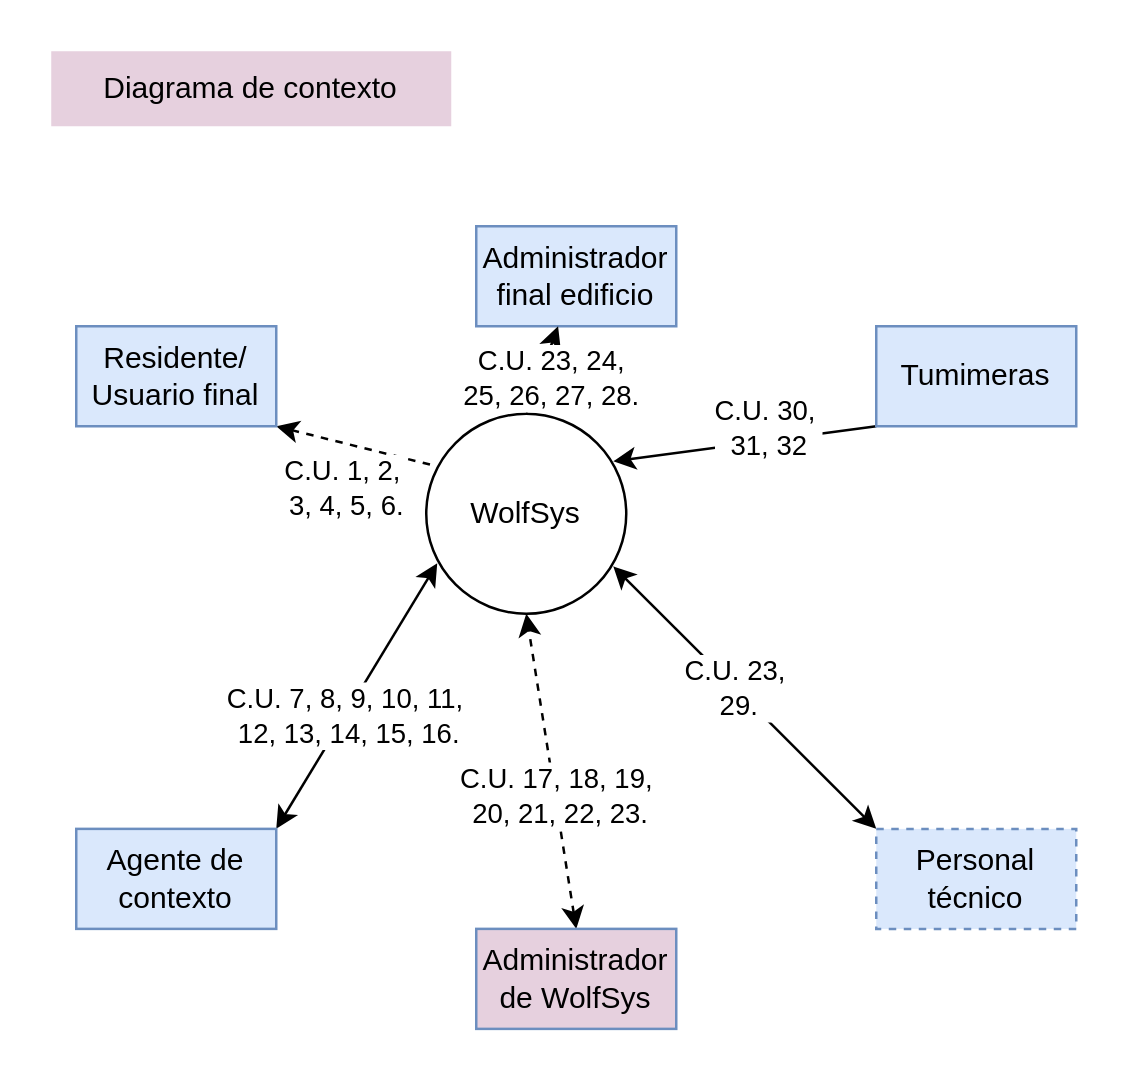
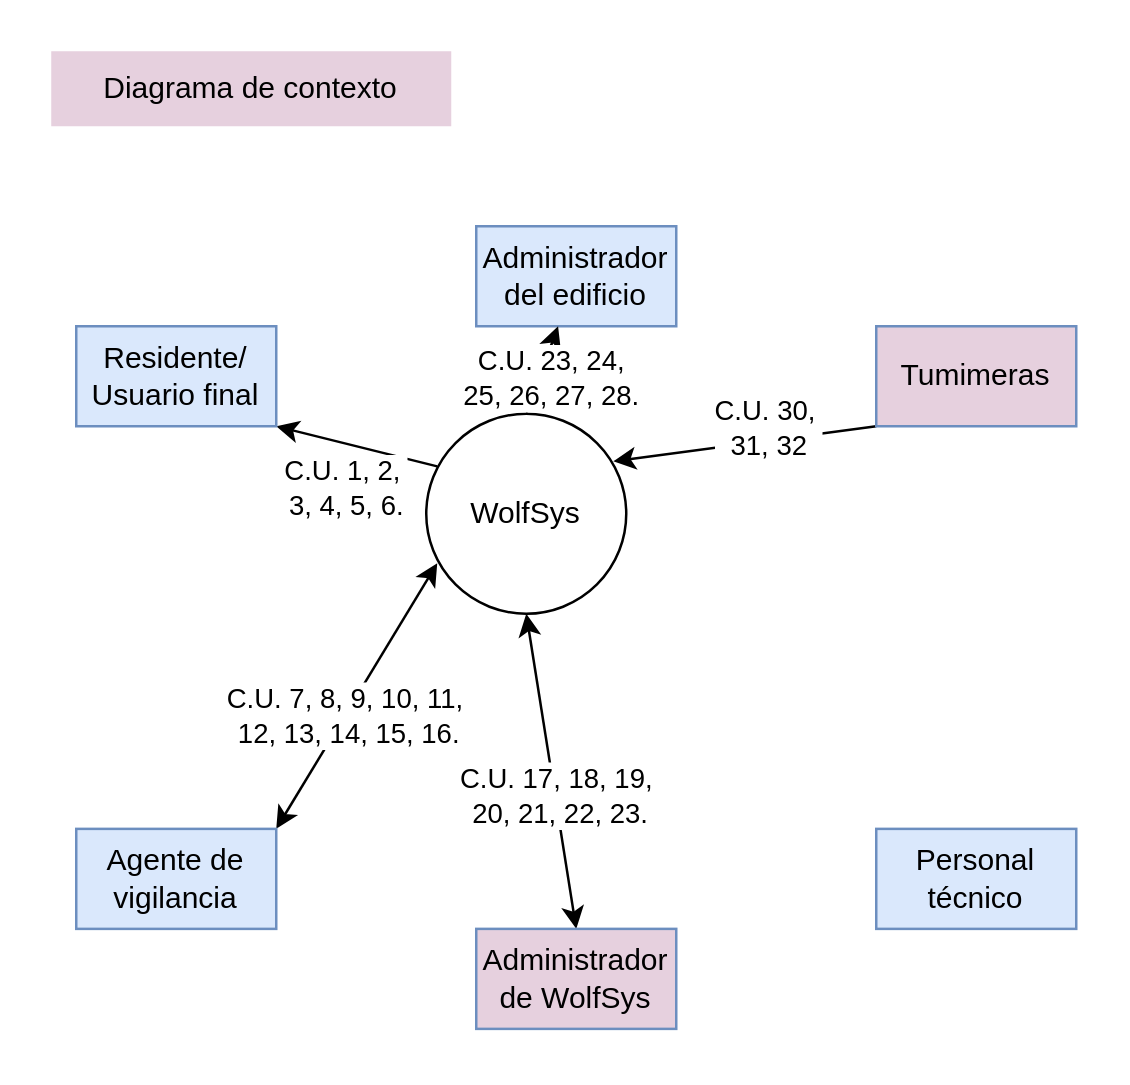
- <mxCell id="19" value="Administrador final edificio" style="rounded=0;whiteSpace=wrap;html=1;fillColor=#dae8fc;strokeColor=#6c8ebf;" parent="1" vertex="1"><mxGeometry x="190" y="90" width="80" height="40" as="geometry" /></mxCell>
+ <mxCell id="19" value="Administrador del edificio" style="rounded=0;whiteSpace=wrap;html=1;fillColor=#dae8fc;strokeColor=#6c8ebf;" parent="1" vertex="1"><mxGeometry x="190" y="90" width="80" height="40" as="geometry" /></mxCell>
- <mxCell id="18" value="Tumimeras" style="rounded=0;whiteSpace=wrap;html=1;fillColor=#dae8fc;strokeColor=#6c8ebf;" parent="1" vertex="1"><mxGeometry x="350" y="130" width="80" height="40" as="geometry" /></mxCell>
+ <mxCell id="18" value="Tumimeras" style="rounded=0;whiteSpace=wrap;html=1;fillColor=#e6d0de;strokeColor=#6c8ebf;" parent="1" vertex="1"><mxGeometry x="350" y="130" width="80" height="40" as="geometry" /></mxCell>
- <mxCell id="15" style="rounded=0;orthogonalLoop=1;jettySize=auto;html=1;exitX=1;exitY=1;exitDx=0;exitDy=0;entryX=0.055;entryY=0.263;entryDx=0;entryDy=0;entryPerimeter=0;startArrow=classic;startFill=1;endArrow=none;dashed=1;" parent="1" source="17" target="2" edge="1"><mxGeometry relative="1" as="geometry"><mxPoint x="120" y="200" as="sourcePoint" /><mxPoint x="179" y="222" as="targetPoint" /></mxGeometry></mxCell>
+ <mxCell id="15" style="rounded=0;orthogonalLoop=1;jettySize=auto;html=1;exitX=1;exitY=1;exitDx=0;exitDy=0;entryX=0.055;entryY=0.263;entryDx=0;entryDy=0;entryPerimeter=0;startArrow=classic;startFill=1;endArrow=none;" parent="1" source="17" target="2" edge="1"><mxGeometry relative="1" as="geometry"><mxPoint x="120" y="200" as="sourcePoint" /><mxPoint x="179" y="222" as="targetPoint" /></mxGeometry></mxCell>
- <mxCell id="6" style="rounded=0;orthogonalLoop=1;jettySize=auto;html=1;exitX=0.5;exitY=0;exitDx=0;exitDy=0;entryX=0.5;entryY=1;entryDx=0;entryDy=0;startArrow=classic;startFill=1;dashed=1;" parent="1" source="8" target="2" edge="1"><mxGeometry relative="1" as="geometry"><mxPoint x="230" y="290" as="targetPoint" /></mxGeometry></mxCell>
+ <mxCell id="6" style="rounded=0;orthogonalLoop=1;jettySize=auto;html=1;exitX=0.5;exitY=0;exitDx=0;exitDy=0;entryX=0.5;entryY=1;entryDx=0;entryDy=0;startArrow=classic;startFill=1;" parent="1" source="8" target="2" edge="1"><mxGeometry relative="1" as="geometry"><mxPoint x="230" y="290" as="targetPoint" /></mxGeometry></mxCell>
- <mxCell id="11" style="rounded=0;orthogonalLoop=1;jettySize=auto;html=1;exitX=0;exitY=0;exitDx=0;exitDy=0;entryX=0.935;entryY=0.763;entryDx=0;entryDy=0;entryPerimeter=0;startArrow=classic;startFill=1;" parent="1" source="13" target="2" edge="1"><mxGeometry relative="1" as="geometry"><mxPoint x="278" y="278" as="targetPoint" /></mxGeometry></mxCell>
- <mxCell id="12" value="C.U. 23,&amp;nbsp;&lt;div&gt;29.&lt;/div&gt;" style="edgeLabel;html=1;align=center;verticalAlign=middle;resizable=0;points=[];" parent="11" vertex="1" connectable="0"><mxGeometry x="0.069" y="-1" relative="1" as="geometry"><mxPoint as="offset" /></mxGeometry></mxCell>
- <mxCell id="5" value="Agente de contexto" style="rounded=0;whiteSpace=wrap;html=1;fillColor=#dae8fc;strokeColor=#6c8ebf;" parent="1" vertex="1"><mxGeometry x="30" y="331.05" width="80" height="40" as="geometry" /></mxCell>
+ <mxCell id="5" value="Agente de vigilancia" style="rounded=0;whiteSpace=wrap;html=1;fillColor=#dae8fc;strokeColor=#6c8ebf;" parent="1" vertex="1"><mxGeometry x="30" y="331.05" width="80" height="40" as="geometry" /></mxCell>
- <mxCell id="13" value="Personal técnico" style="rounded=0;whiteSpace=wrap;html=1;fillColor=#dae8fc;strokeColor=#6c8ebf;dashed=1;" parent="1" vertex="1"><mxGeometry x="350" y="331.05" width="80" height="40" as="geometry" /></mxCell>
+ <mxCell id="13" value="Personal técnico" style="rounded=0;whiteSpace=wrap;html=1;fillColor=#dae8fc;strokeColor=#6c8ebf;" parent="1" vertex="1"><mxGeometry x="350" y="331.05" width="80" height="40" as="geometry" /></mxCell>
